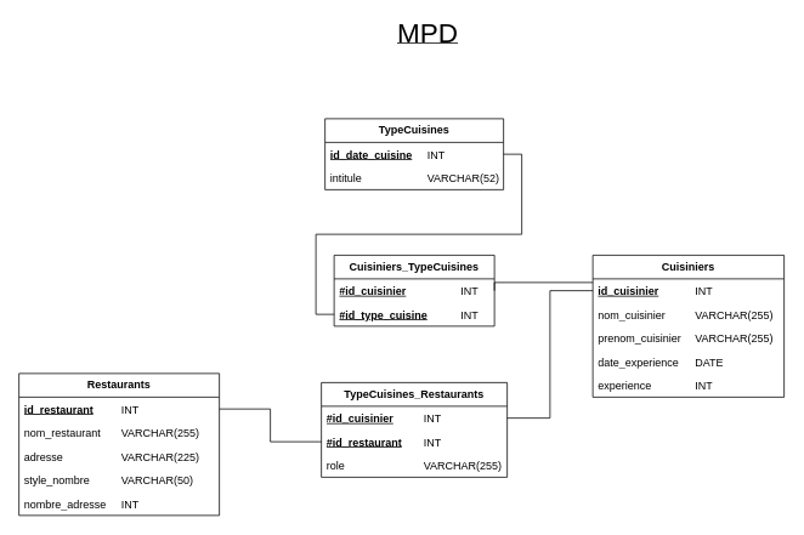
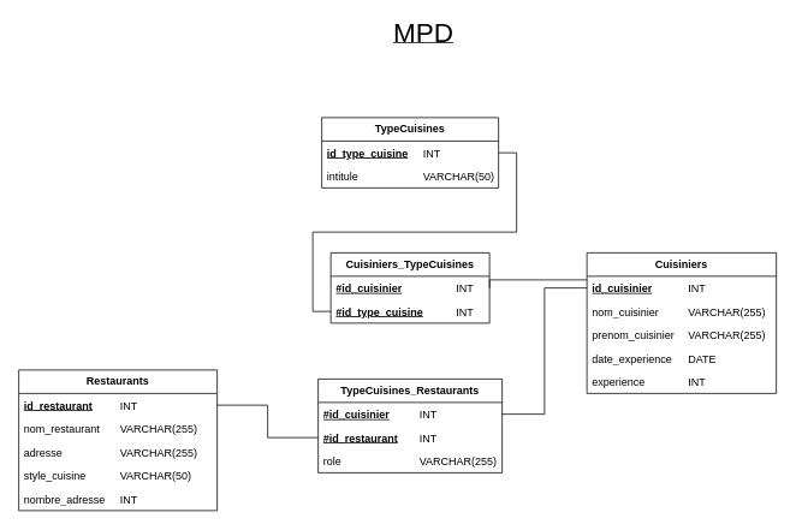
- <mxCell id="9" value="&lt;b style=&quot;text-decoration-line: underline;&quot;&gt;id_date_cuisine&lt;/b&gt;&lt;span style=&quot;text-decoration-line: underline; font-weight: bold; white-space: pre;&quot;&gt;&#09;&lt;/span&gt;INT" style="text;strokeColor=none;fillColor=none;align=left;verticalAlign=top;spacingLeft=4;spacingRight=4;overflow=hidden;rotatable=0;points=[[0,0.5],[1,0.5]];portConstraint=eastwest;whiteSpace=wrap;html=1;" parent="8" vertex="1"><mxGeometry y="26" width="196" height="26" as="geometry" /></mxCell>
+ <mxCell id="9" value="&lt;b style=&quot;text-decoration-line: underline;&quot;&gt;id_type_cuisine&lt;/b&gt;&lt;span style=&quot;text-decoration-line: underline; font-weight: bold; white-space: pre;&quot;&gt;&#09;&lt;/span&gt;INT" style="text;strokeColor=none;fillColor=none;align=left;verticalAlign=top;spacingLeft=4;spacingRight=4;overflow=hidden;rotatable=0;points=[[0,0.5],[1,0.5]];portConstraint=eastwest;whiteSpace=wrap;html=1;" parent="8" vertex="1"><mxGeometry y="26" width="196" height="26" as="geometry" /></mxCell>
- <mxCell id="10" value="intitule&lt;span style=&quot;white-space: pre;&quot;&gt;&#09;&lt;/span&gt;&lt;span style=&quot;white-space: pre;&quot;&gt;&#09;&lt;/span&gt;&lt;span style=&quot;white-space: pre;&quot;&gt;&#09;&lt;/span&gt;VARCHAR(52)" style="text;strokeColor=none;fillColor=none;align=left;verticalAlign=top;spacingLeft=4;spacingRight=4;overflow=hidden;rotatable=0;points=[[0,0.5],[1,0.5]];portConstraint=eastwest;whiteSpace=wrap;html=1;" parent="8" vertex="1"><mxGeometry y="52" width="196" height="26" as="geometry" /></mxCell>
+ <mxCell id="10" value="intitule&lt;span style=&quot;white-space: pre;&quot;&gt;&#09;&lt;/span&gt;&lt;span style=&quot;white-space: pre;&quot;&gt;&#09;&lt;/span&gt;&lt;span style=&quot;white-space: pre;&quot;&gt;&#09;&lt;/span&gt;VARCHAR(50)" style="text;strokeColor=none;fillColor=none;align=left;verticalAlign=top;spacingLeft=4;spacingRight=4;overflow=hidden;rotatable=0;points=[[0,0.5],[1,0.5]];portConstraint=eastwest;whiteSpace=wrap;html=1;" parent="8" vertex="1"><mxGeometry y="52" width="196" height="26" as="geometry" /></mxCell>
- <mxCell id="14" value="adresse&lt;span style=&quot;white-space: pre;&quot;&gt;&#09;&lt;/span&gt;&lt;span style=&quot;white-space: pre;&quot;&gt;&#09;&lt;/span&gt;&lt;span style=&quot;white-space: pre;&quot;&gt;&#09;&lt;/span&gt;VARCHAR(225)" style="text;strokeColor=none;fillColor=none;align=left;verticalAlign=top;spacingLeft=4;spacingRight=4;overflow=hidden;rotatable=0;points=[[0,0.5],[1,0.5]];portConstraint=eastwest;whiteSpace=wrap;html=1;" parent="11" vertex="1"><mxGeometry y="78" width="220" height="26" as="geometry" /></mxCell>
+ <mxCell id="14" value="adresse&lt;span style=&quot;white-space: pre;&quot;&gt;&#09;&lt;/span&gt;&lt;span style=&quot;white-space: pre;&quot;&gt;&#09;&lt;/span&gt;&lt;span style=&quot;white-space: pre;&quot;&gt;&#09;&lt;/span&gt;VARCHAR(255)" style="text;strokeColor=none;fillColor=none;align=left;verticalAlign=top;spacingLeft=4;spacingRight=4;overflow=hidden;rotatable=0;points=[[0,0.5],[1,0.5]];portConstraint=eastwest;whiteSpace=wrap;html=1;" parent="11" vertex="1"><mxGeometry y="78" width="220" height="26" as="geometry" /></mxCell>
- <mxCell id="15" value="style_nombre&lt;span style=&quot;white-space: pre;&quot;&gt;&#09;&lt;/span&gt;&lt;span style=&quot;white-space: pre;&quot;&gt;&#09;&lt;/span&gt;VARCHAR(50)" style="text;strokeColor=none;fillColor=none;align=left;verticalAlign=top;spacingLeft=4;spacingRight=4;overflow=hidden;rotatable=0;points=[[0,0.5],[1,0.5]];portConstraint=eastwest;whiteSpace=wrap;html=1;" parent="11" vertex="1"><mxGeometry y="104" width="220" height="26" as="geometry" /></mxCell>
+ <mxCell id="15" value="style_cuisine&lt;span style=&quot;white-space: pre;&quot;&gt;&#09;&lt;/span&gt;&lt;span style=&quot;white-space: pre;&quot;&gt;&#09;&lt;/span&gt;VARCHAR(50)" style="text;strokeColor=none;fillColor=none;align=left;verticalAlign=top;spacingLeft=4;spacingRight=4;overflow=hidden;rotatable=0;points=[[0,0.5],[1,0.5]];portConstraint=eastwest;whiteSpace=wrap;html=1;" parent="11" vertex="1"><mxGeometry y="104" width="220" height="26" as="geometry" /></mxCell>
